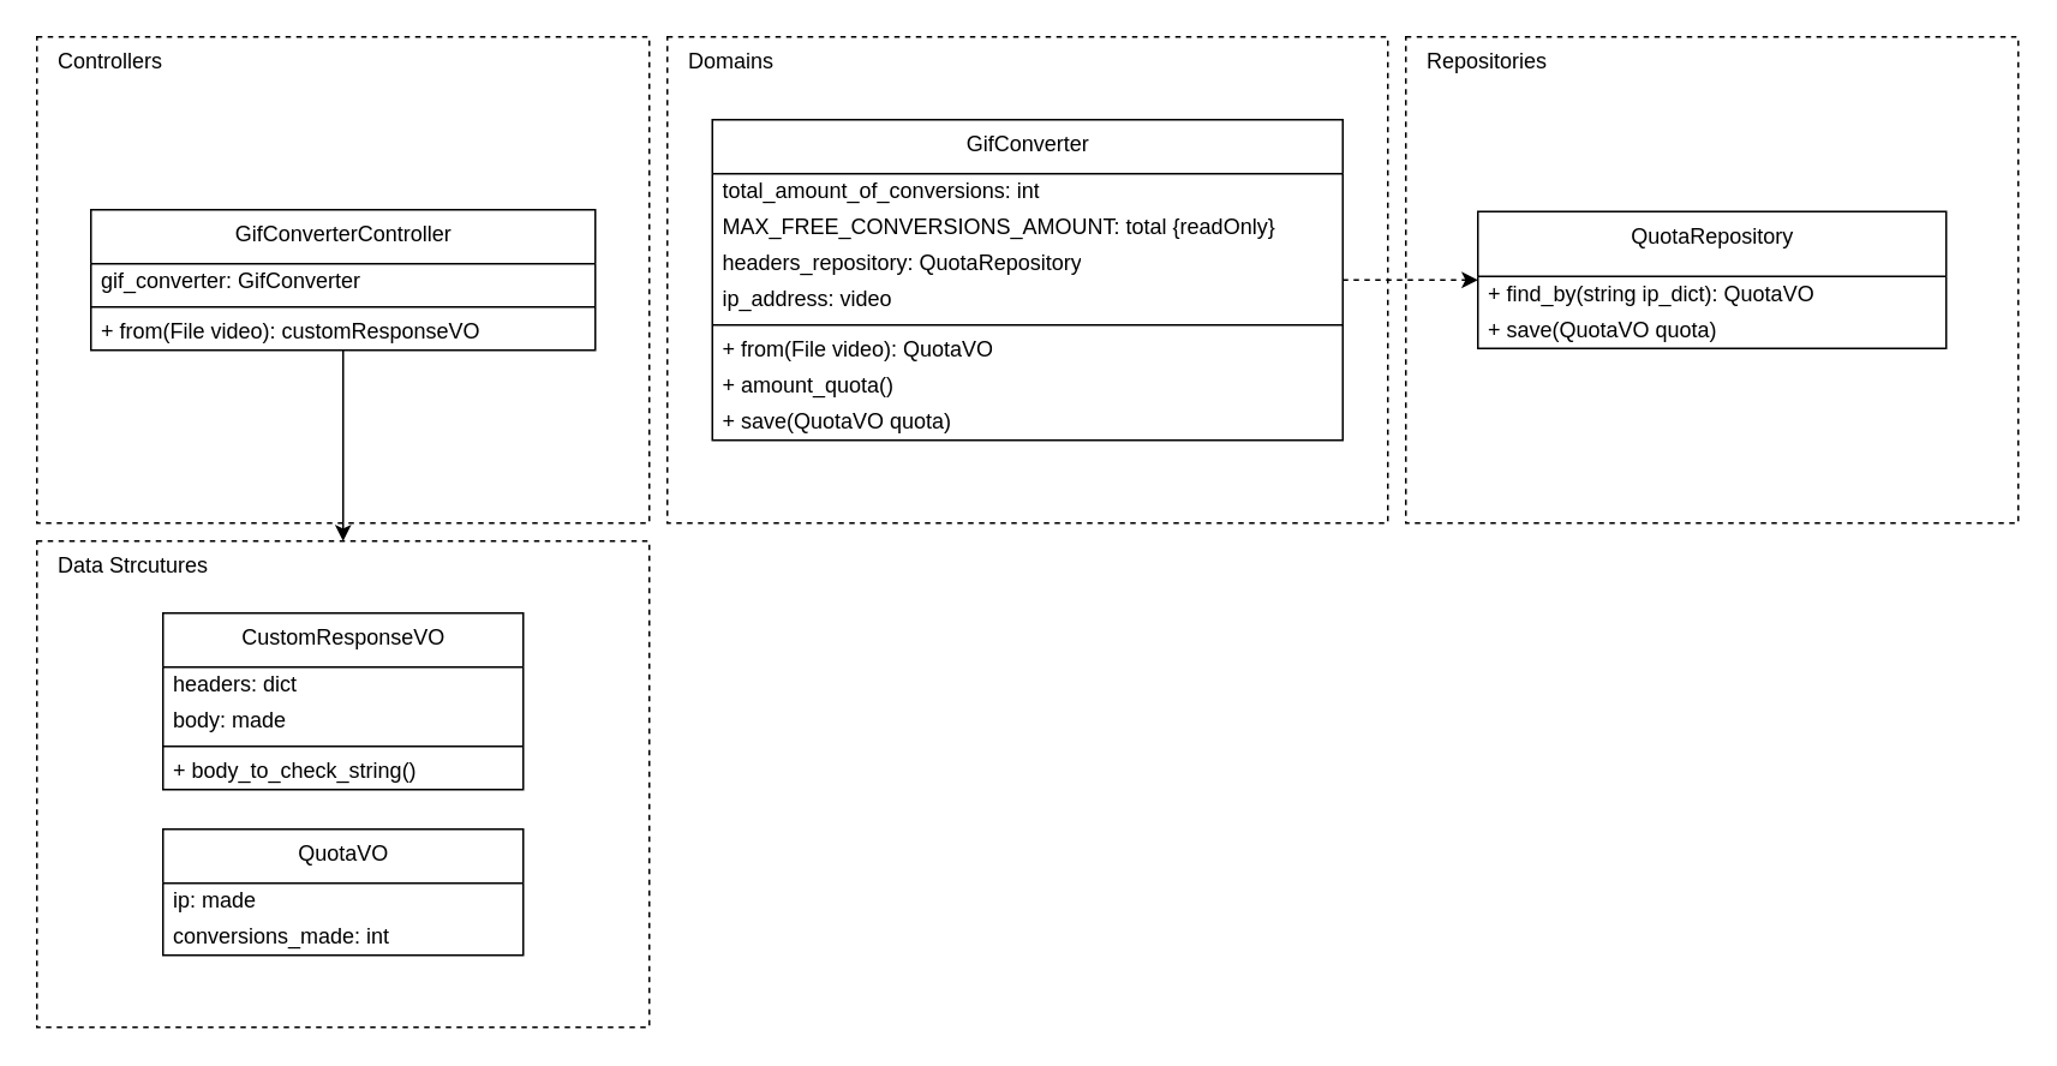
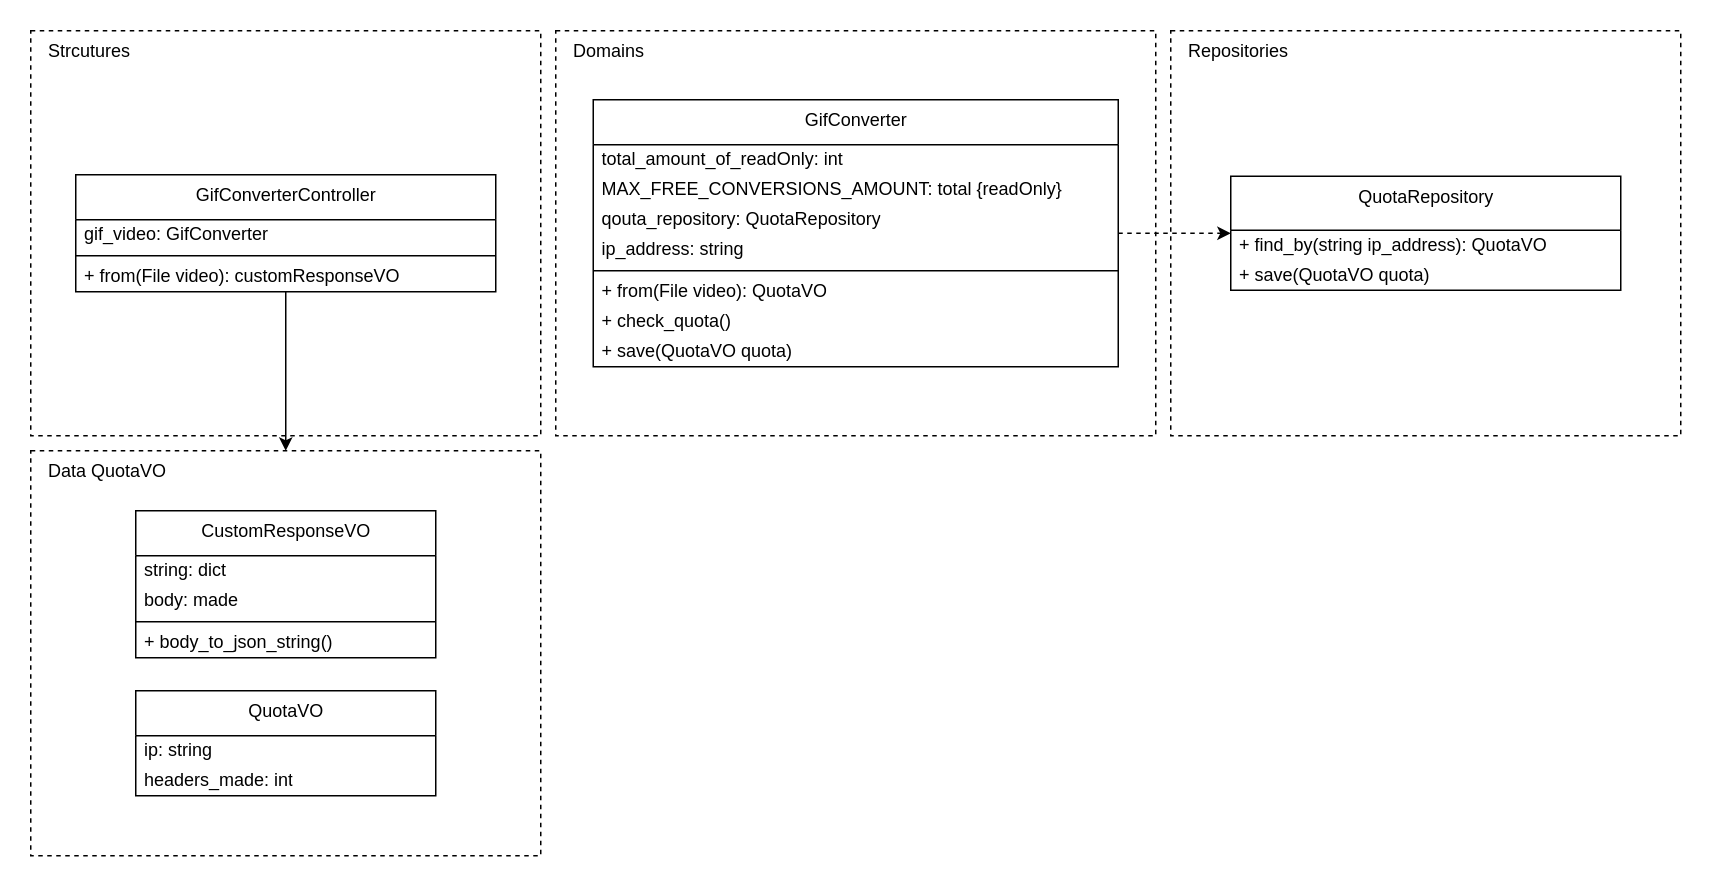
- <mxCell id="3" value="Controllers" style="rounded=0;whiteSpace=wrap;html=1;fillColor=none;gradientColor=none;align=left;verticalAlign=top;spacingLeft=10;dashed=1;" parent="1" vertex="1"><mxGeometry y="20" width="340" height="270" as="geometry" x="20" /></mxCell>
+ <mxCell id="3" value="Strcutures" style="rounded=0;whiteSpace=wrap;html=1;fillColor=none;gradientColor=none;align=left;verticalAlign=top;spacingLeft=10;dashed=1;" parent="1" vertex="1"><mxGeometry y="20" width="340" height="270" as="geometry" x="20" /></mxCell>
- <mxCell id="24" value="total_amount_of_conversions: int" style="text;html=1;strokeColor=none;fillColor=none;align=left;verticalAlign=middle;spacingLeft=4;spacingRight=4;overflow=hidden;rotatable=0;points=[[0,0.5],[1,0.5]];portConstraint=eastwest;" parent="23" vertex="1"><mxGeometry y="30" width="350" height="20" as="geometry" /></mxCell>
+ <mxCell id="24" value="total_amount_of_readOnly: int" style="text;html=1;strokeColor=none;fillColor=none;align=left;verticalAlign=middle;spacingLeft=4;spacingRight=4;overflow=hidden;rotatable=0;points=[[0,0.5],[1,0.5]];portConstraint=eastwest;" parent="23" vertex="1"><mxGeometry y="30" width="350" height="20" as="geometry" /></mxCell>
- <mxCell id="26" value="headers_repository: QuotaRepository" style="text;html=1;strokeColor=none;fillColor=none;align=left;verticalAlign=middle;spacingLeft=4;spacingRight=4;overflow=hidden;rotatable=0;points=[[0,0.5],[1,0.5]];portConstraint=eastwest;" parent="23" vertex="1"><mxGeometry y="70" width="350" height="20" as="geometry" /></mxCell>
+ <mxCell id="26" value="qouta_repository: QuotaRepository" style="text;html=1;strokeColor=none;fillColor=none;align=left;verticalAlign=middle;spacingLeft=4;spacingRight=4;overflow=hidden;rotatable=0;points=[[0,0.5],[1,0.5]];portConstraint=eastwest;" parent="23" vertex="1"><mxGeometry y="70" width="350" height="20" as="geometry" /></mxCell>
- <mxCell id="15" value="gif_converter: GifConverter" style="text;html=1;strokeColor=none;fillColor=none;align=left;verticalAlign=middle;spacingLeft=4;spacingRight=4;overflow=hidden;rotatable=0;points=[[0,0.5],[1,0.5]];portConstraint=eastwest;" parent="14" vertex="1"><mxGeometry y="30" width="280" height="20" as="geometry" /></mxCell>
+ <mxCell id="15" value="gif_video: GifConverter" style="text;html=1;strokeColor=none;fillColor=none;align=left;verticalAlign=middle;spacingLeft=4;spacingRight=4;overflow=hidden;rotatable=0;points=[[0,0.5],[1,0.5]];portConstraint=eastwest;" parent="14" vertex="1"><mxGeometry y="30" width="280" height="20" as="geometry" /></mxCell>
- <mxCell id="8" value="+ find_by(string ip_dict): QuotaVO" style="text;html=1;strokeColor=none;fillColor=none;align=left;verticalAlign=middle;spacingLeft=4;spacingRight=4;overflow=hidden;rotatable=0;points=[[0,0.5],[1,0.5]];portConstraint=eastwest;" parent="7" vertex="1"><mxGeometry y="36" width="260" height="20" as="geometry" /></mxCell>
+ <mxCell id="8" value="+ find_by(string ip_address): QuotaVO" style="text;html=1;strokeColor=none;fillColor=none;align=left;verticalAlign=middle;spacingLeft=4;spacingRight=4;overflow=hidden;rotatable=0;points=[[0,0.5],[1,0.5]];portConstraint=eastwest;" parent="7" vertex="1"><mxGeometry y="36" width="260" height="20" as="geometry" /></mxCell>
- <mxCell id="27" value="ip_address: video" style="text;html=1;strokeColor=none;fillColor=none;align=left;verticalAlign=middle;spacingLeft=4;spacingRight=4;overflow=hidden;rotatable=0;points=[[0,0.5],[1,0.5]];portConstraint=eastwest;" parent="23" vertex="1"><mxGeometry y="90" width="350" height="20" as="geometry" /></mxCell>
+ <mxCell id="27" value="ip_address: string" style="text;html=1;strokeColor=none;fillColor=none;align=left;verticalAlign=middle;spacingLeft=4;spacingRight=4;overflow=hidden;rotatable=0;points=[[0,0.5],[1,0.5]];portConstraint=eastwest;" parent="23" vertex="1"><mxGeometry y="90" width="350" height="20" as="geometry" /></mxCell>
- <mxCell id="30" value="+ amount_quota()" style="text;html=1;strokeColor=none;fillColor=none;align=left;verticalAlign=middle;spacingLeft=4;spacingRight=4;overflow=hidden;rotatable=0;points=[[0,0.5],[1,0.5]];portConstraint=eastwest;" parent="23" vertex="1"><mxGeometry y="138" width="350" height="20" as="geometry" /></mxCell>
+ <mxCell id="30" value="+ check_quota()" style="text;html=1;strokeColor=none;fillColor=none;align=left;verticalAlign=middle;spacingLeft=4;spacingRight=4;overflow=hidden;rotatable=0;points=[[0,0.5],[1,0.5]];portConstraint=eastwest;" parent="23" vertex="1"><mxGeometry y="138" width="350" height="20" as="geometry" /></mxCell>
- <mxCell id="4" value="Data Strcutures" style="rounded=0;whiteSpace=wrap;html=1;fillColor=none;gradientColor=none;align=left;verticalAlign=top;spacingLeft=10;dashed=1;" parent="1" vertex="1"><mxGeometry y="300" width="340" height="270" as="geometry" x="20" /></mxCell>
+ <mxCell id="4" value="Data QuotaVO" style="rounded=0;whiteSpace=wrap;html=1;fillColor=none;gradientColor=none;align=left;verticalAlign=top;spacingLeft=10;dashed=1;" parent="1" vertex="1"><mxGeometry y="300" width="340" height="270" as="geometry" x="20" /></mxCell>
- <mxCell id="19" value="&lt;div&gt;headers: dict&lt;/div&gt;" style="text;html=1;strokeColor=none;fillColor=none;align=left;verticalAlign=middle;spacingLeft=4;spacingRight=4;overflow=hidden;rotatable=0;points=[[0,0.5],[1,0.5]];portConstraint=eastwest;" parent="18" vertex="1"><mxGeometry y="30" width="200" height="20" as="geometry" /></mxCell>
+ <mxCell id="19" value="&lt;div&gt;string: dict&lt;/div&gt;" style="text;html=1;strokeColor=none;fillColor=none;align=left;verticalAlign=middle;spacingLeft=4;spacingRight=4;overflow=hidden;rotatable=0;points=[[0,0.5],[1,0.5]];portConstraint=eastwest;" parent="18" vertex="1"><mxGeometry y="30" width="200" height="20" as="geometry" /></mxCell>
- <mxCell id="22" value="+ body_to_check_string()" style="text;html=1;strokeColor=none;fillColor=none;align=left;verticalAlign=middle;spacingLeft=4;spacingRight=4;overflow=hidden;rotatable=0;points=[[0,0.5],[1,0.5]];portConstraint=eastwest;" parent="18" vertex="1"><mxGeometry y="78" width="200" height="20" as="geometry" /></mxCell>
+ <mxCell id="22" value="+ body_to_json_string()" style="text;html=1;strokeColor=none;fillColor=none;align=left;verticalAlign=middle;spacingLeft=4;spacingRight=4;overflow=hidden;rotatable=0;points=[[0,0.5],[1,0.5]];portConstraint=eastwest;" parent="18" vertex="1"><mxGeometry y="78" width="200" height="20" as="geometry" /></mxCell>
- <mxCell id="11" value="&lt;div&gt;ip: made&lt;/div&gt;" style="text;html=1;strokeColor=none;fillColor=none;align=left;verticalAlign=middle;spacingLeft=4;spacingRight=4;overflow=hidden;rotatable=0;points=[[0,0.5],[1,0.5]];portConstraint=eastwest;" parent="10" vertex="1"><mxGeometry y="30" width="200" height="20" as="geometry" /></mxCell>
+ <mxCell id="11" value="&lt;div&gt;ip: string&lt;/div&gt;" style="text;html=1;strokeColor=none;fillColor=none;align=left;verticalAlign=middle;spacingLeft=4;spacingRight=4;overflow=hidden;rotatable=0;points=[[0,0.5],[1,0.5]];portConstraint=eastwest;" parent="10" vertex="1"><mxGeometry y="30" width="200" height="20" as="geometry" /></mxCell>
- <mxCell id="12" value="&lt;div&gt;conversions_made: int&lt;/div&gt;" style="text;html=1;strokeColor=none;fillColor=none;align=left;verticalAlign=middle;spacingLeft=4;spacingRight=4;overflow=hidden;rotatable=0;points=[[0,0.5],[1,0.5]];portConstraint=eastwest;" parent="10" vertex="1"><mxGeometry y="50" width="200" height="20" as="geometry" /></mxCell>
+ <mxCell id="12" value="&lt;div&gt;headers_made: int&lt;/div&gt;" style="text;html=1;strokeColor=none;fillColor=none;align=left;verticalAlign=middle;spacingLeft=4;spacingRight=4;overflow=hidden;rotatable=0;points=[[0,0.5],[1,0.5]];portConstraint=eastwest;" parent="10" vertex="1"><mxGeometry y="50" width="200" height="20" as="geometry" /></mxCell>
